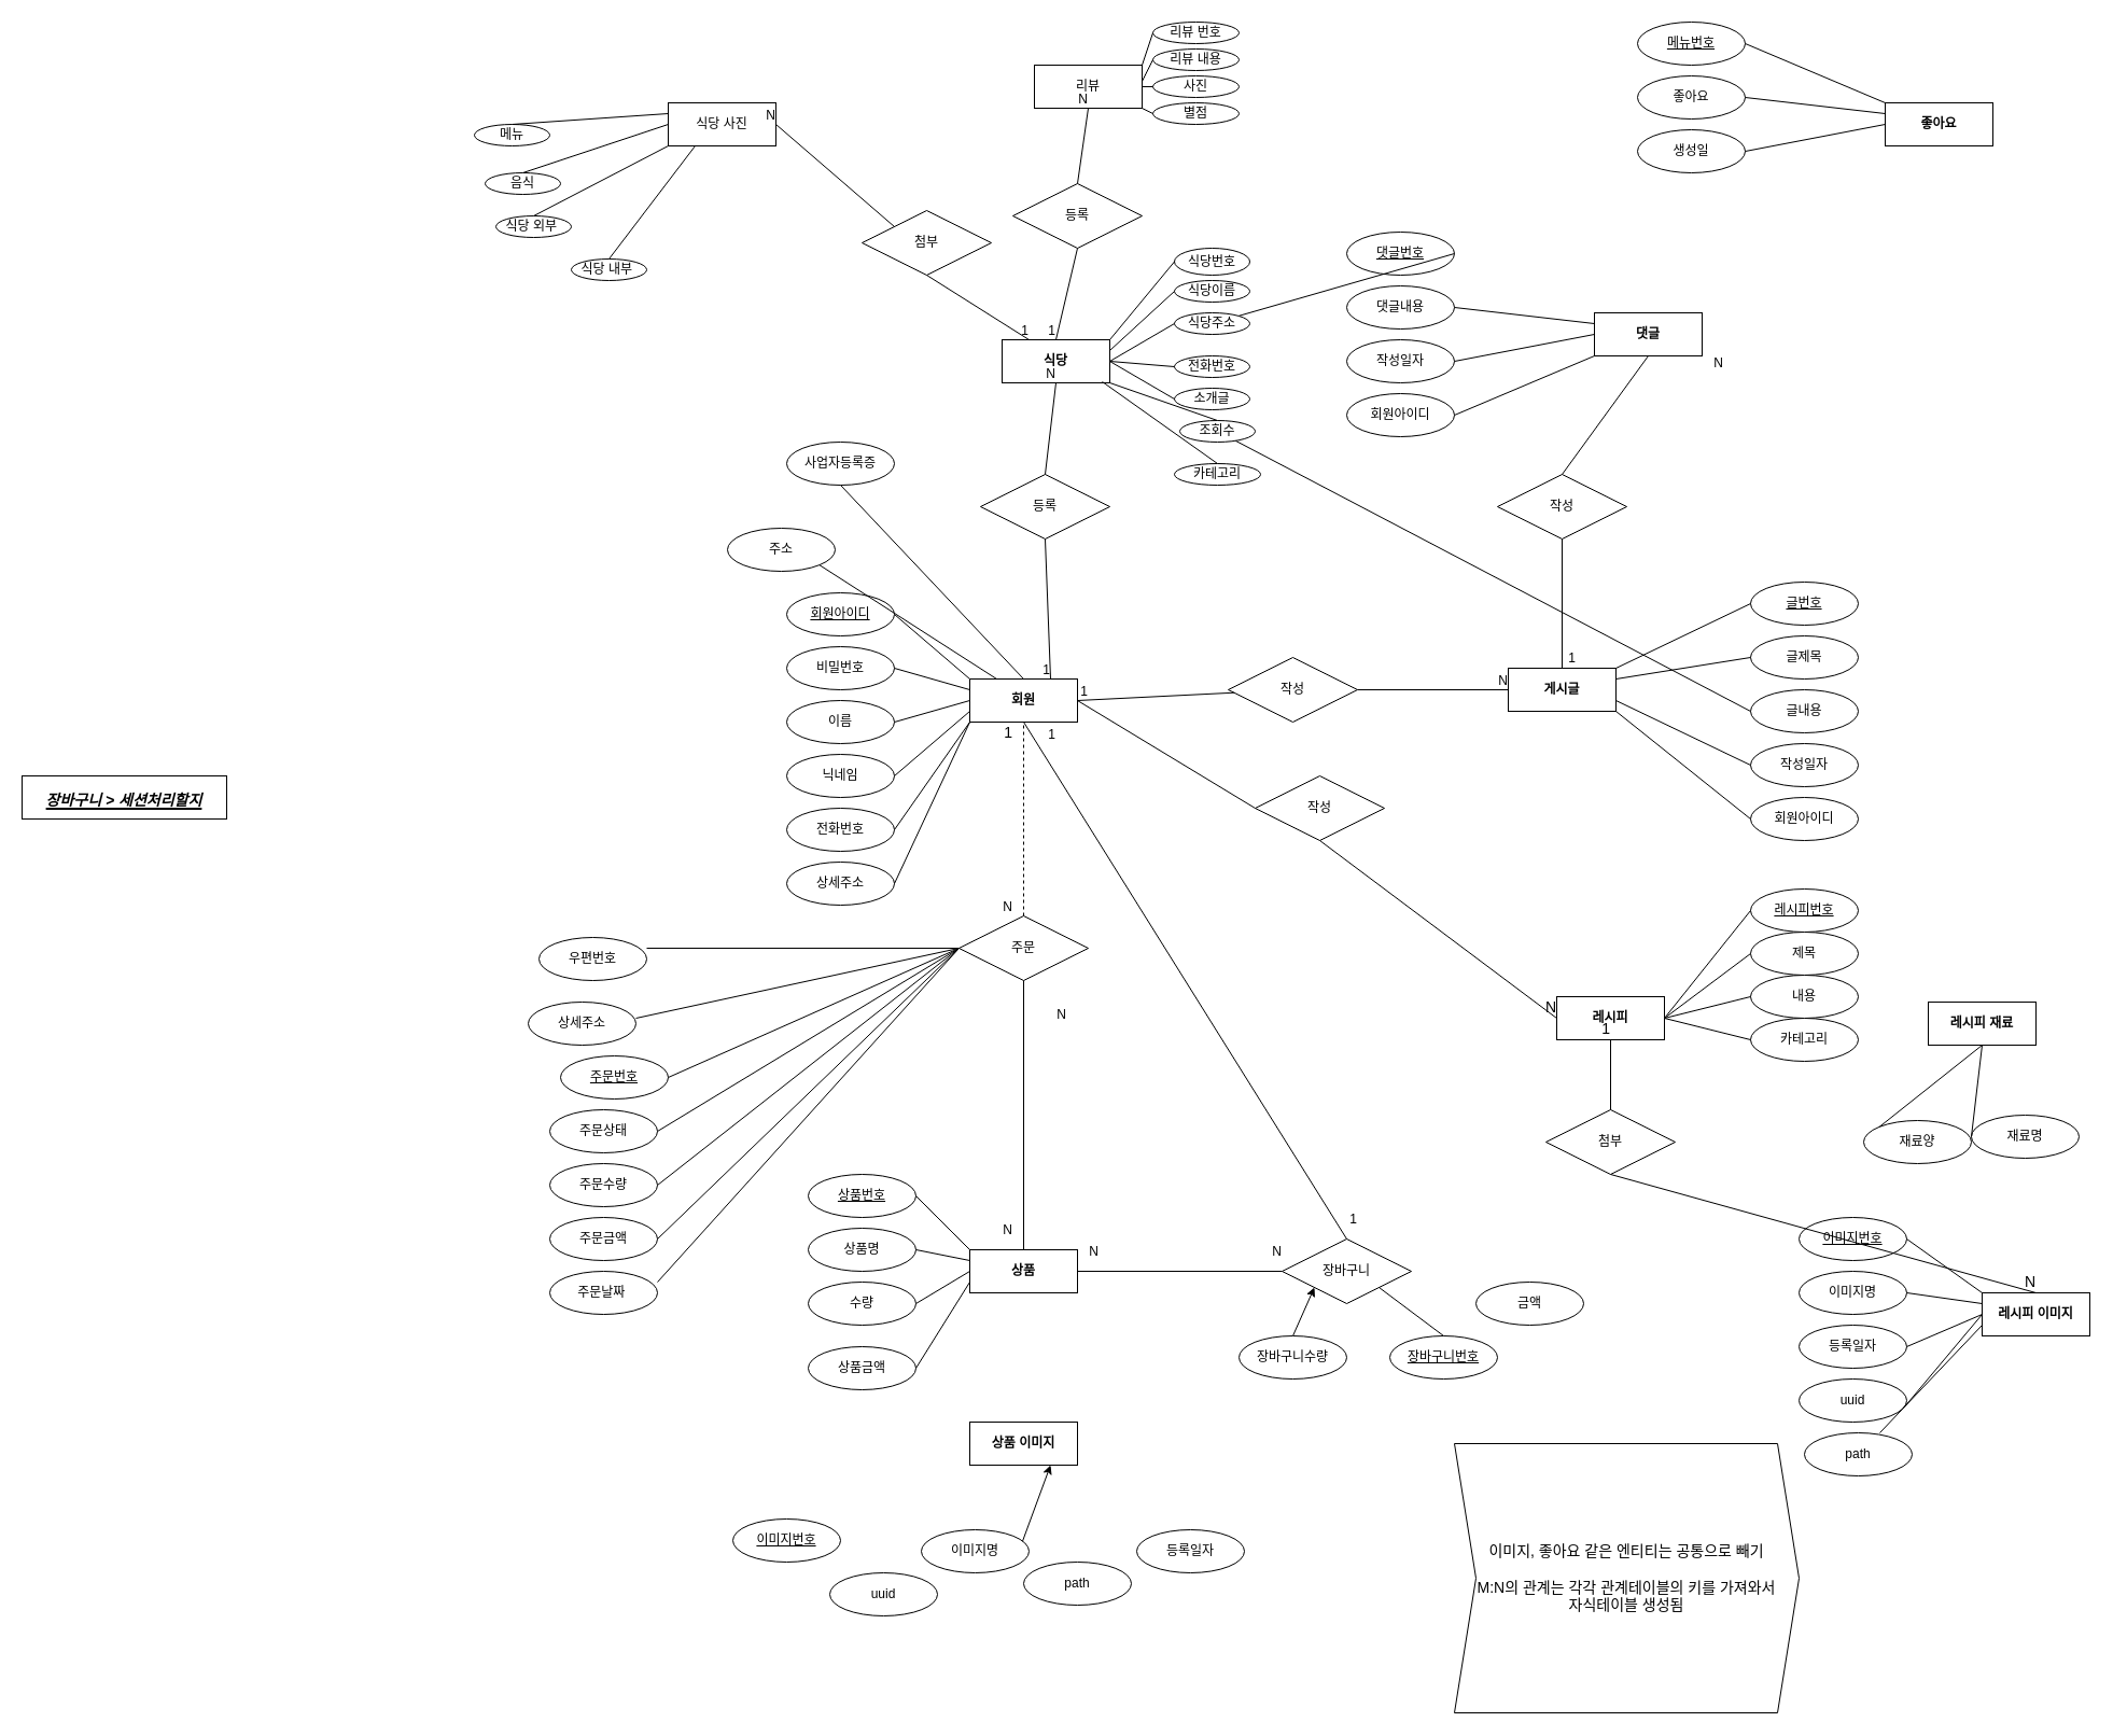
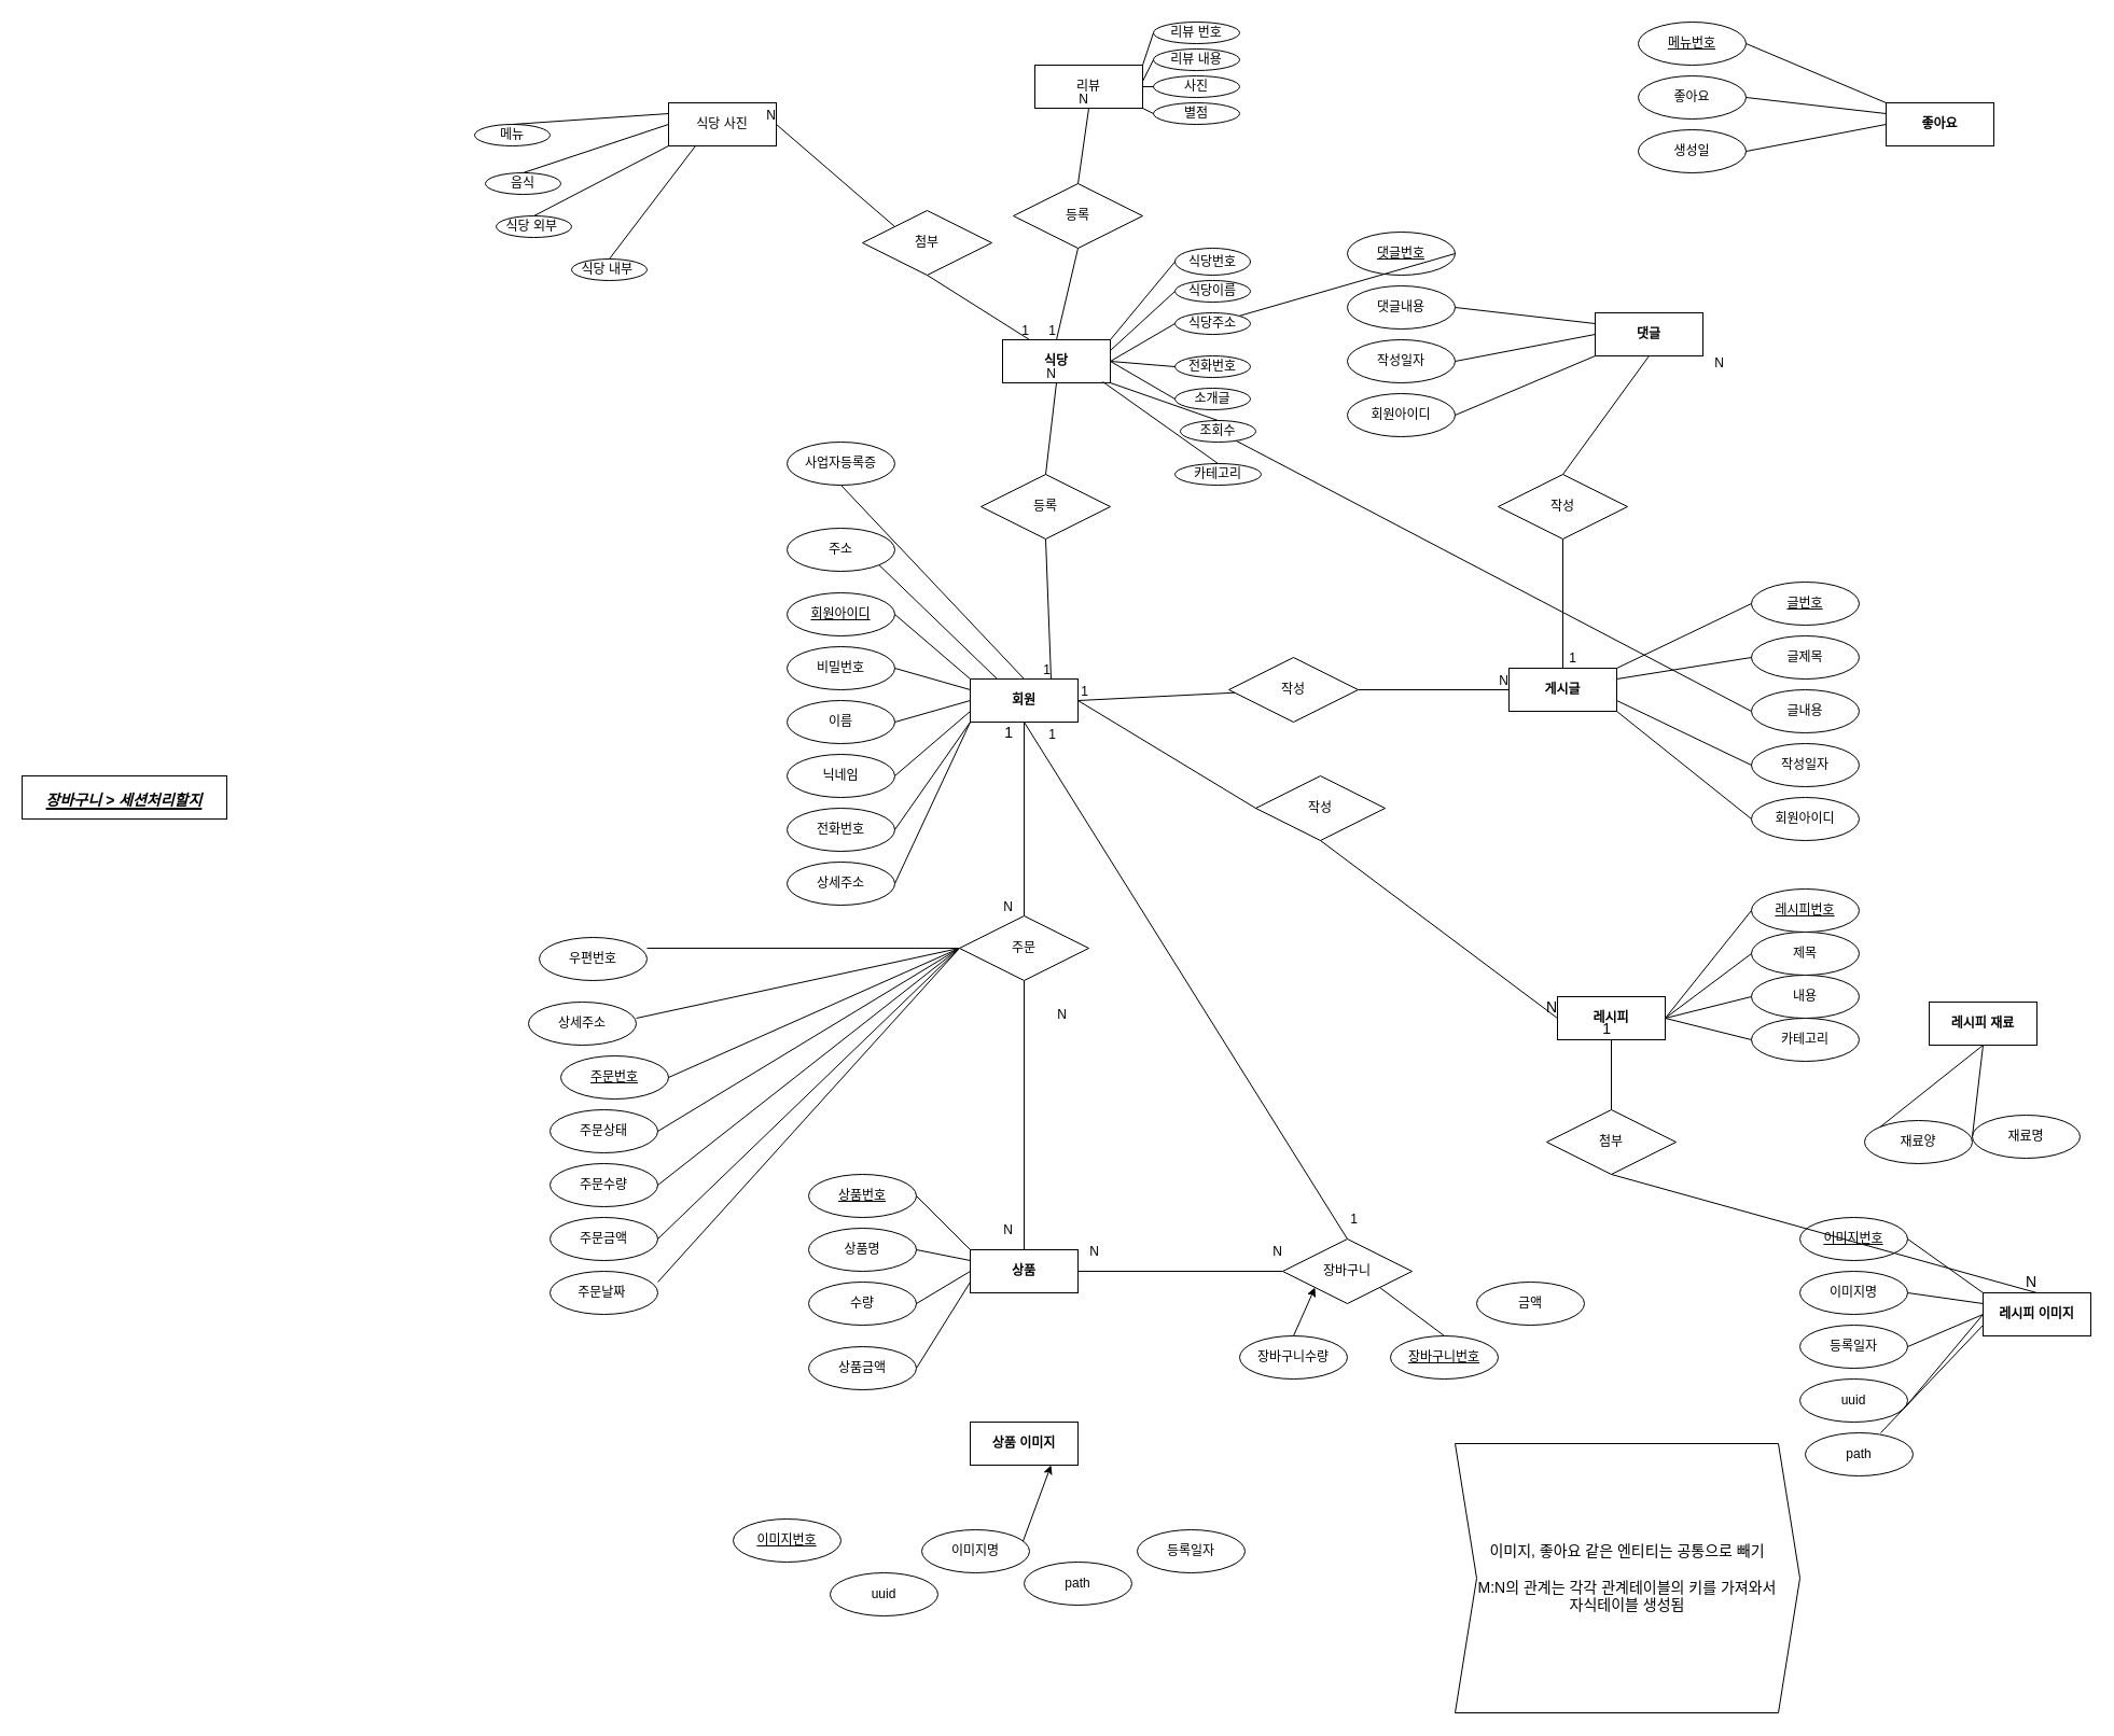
- <mxCell id="117" value="주소" style="ellipse;whiteSpace=wrap;html=1;align=center;" vertex="1" parent="1"><mxGeometry x="675" y="490" width="100" height="40" as="geometry" /></mxCell>
+ <mxCell id="117" value="주소" style="ellipse;whiteSpace=wrap;html=1;align=center;" vertex="1" parent="1"><mxGeometry x="730" y="490" width="100" height="40" as="geometry" /></mxCell>
- <mxCell id="122" value="" style="endArrow=none;html=1;rounded=0;exitX=0.5;exitY=0;exitDx=0;exitDy=0;entryX=0.5;entryY=1;entryDx=0;entryDy=0;dashed=1;" edge="1" parent="1" source="120" target="2"><mxGeometry relative="1" as="geometry"><mxPoint x="1350" y="1160" as="sourcePoint" /><mxPoint x="1510" y="1160" as="targetPoint" /></mxGeometry></mxCell>
+ <mxCell id="122" value="" style="endArrow=none;html=1;rounded=0;exitX=0.5;exitY=0;exitDx=0;exitDy=0;entryX=0.5;entryY=1;entryDx=0;entryDy=0;" edge="1" parent="1" source="120" target="2"><mxGeometry relative="1" as="geometry"><mxPoint x="1350" y="1160" as="sourcePoint" /><mxPoint x="1510" y="1160" as="targetPoint" /></mxGeometry></mxCell>
